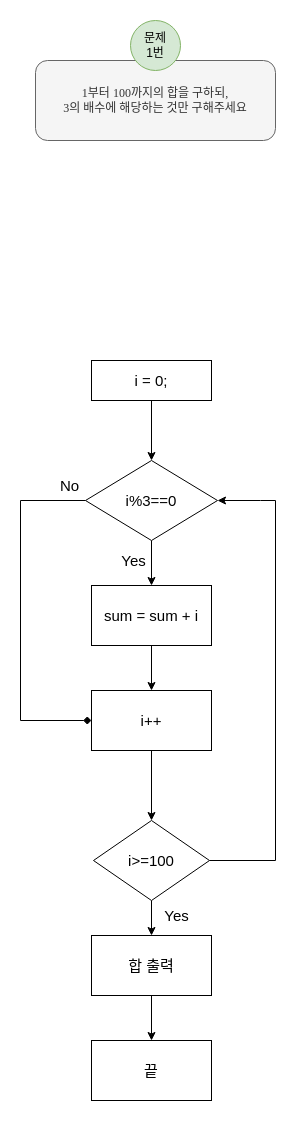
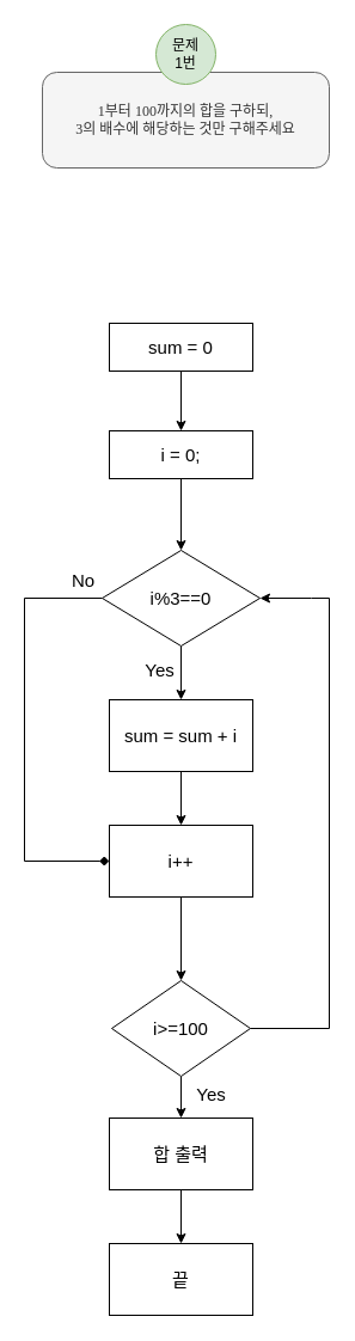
+ <mxCell id="3" value="sum = 0" style="rounded=0;whiteSpace=wrap;html=1;fontSize=15;glass=0;strokeWidth=1;shadow=0;" vertex="1" parent="1"><mxGeometry x="91" y="270" width="120" height="40" as="geometry" /></mxCell>
+ <mxCell id="2" value="" style="edgeStyle=orthogonalEdgeStyle;rounded=0;orthogonalLoop=1;jettySize=auto;html=1;fontSize=15;" edge="1" parent="1" source="3" target="5"><mxGeometry relative="1" as="geometry" /></mxCell>
